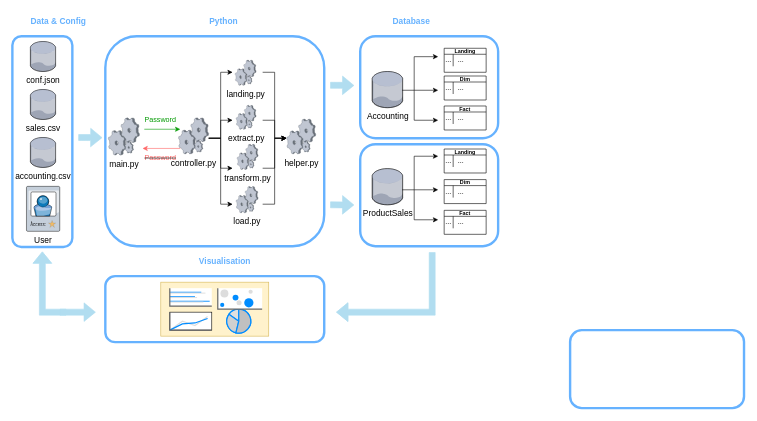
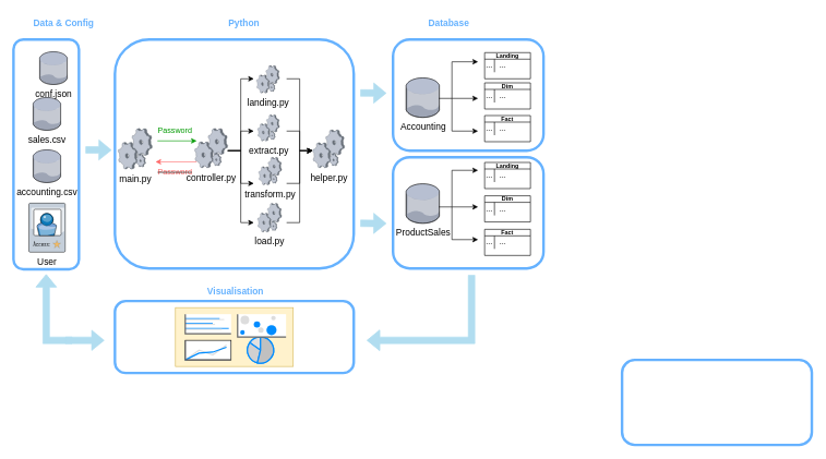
- <mxCell id="7" value="conf.json" style="verticalLabelPosition=bottom;sketch=0;aspect=fixed;html=1;verticalAlign=top;strokeColor=none;align=center;outlineConnect=0;shape=mxgraph.citrix.database;fontFamily=Helvetica;fontSize=14;" parent="1" vertex="1"><mxGeometry x="50" y="68.75" width="42.5" height="50" as="geometry" /></mxCell>
+ <mxCell id="7" value="conf.json" style="verticalLabelPosition=bottom;sketch=0;aspect=fixed;html=1;verticalAlign=top;strokeColor=none;align=center;outlineConnect=0;shape=mxgraph.citrix.database;fontFamily=Helvetica;fontSize=14;" parent="1" vertex="1"><mxGeometry x="60" y="78.75" width="42.5" height="50" as="geometry" /></mxCell>
- <mxCell id="12" value="&lt;b&gt;&lt;font color=&quot;#66b2ff&quot;&gt;Visualisation&lt;/font&gt;&lt;/b&gt;" style="text;html=1;strokeColor=none;fillColor=none;align=center;verticalAlign=middle;whiteSpace=wrap;rounded=0;fontFamily=Helvetica;fontSize=14;" parent="1" vertex="1"><mxGeometry x="282.5" y="420" width="182.5" height="30" as="geometry" /></mxCell>
+ <mxCell id="12" value="&lt;b&gt;&lt;font color=&quot;#66b2ff&quot;&gt;Visualisation&lt;/font&gt;&lt;/b&gt;" style="text;html=1;strokeColor=none;fillColor=none;align=center;verticalAlign=middle;whiteSpace=wrap;rounded=0;fontFamily=Helvetica;fontSize=14;" parent="1" vertex="1"><mxGeometry x="267.5" y="430" width="182.5" height="30" as="geometry" /></mxCell>
